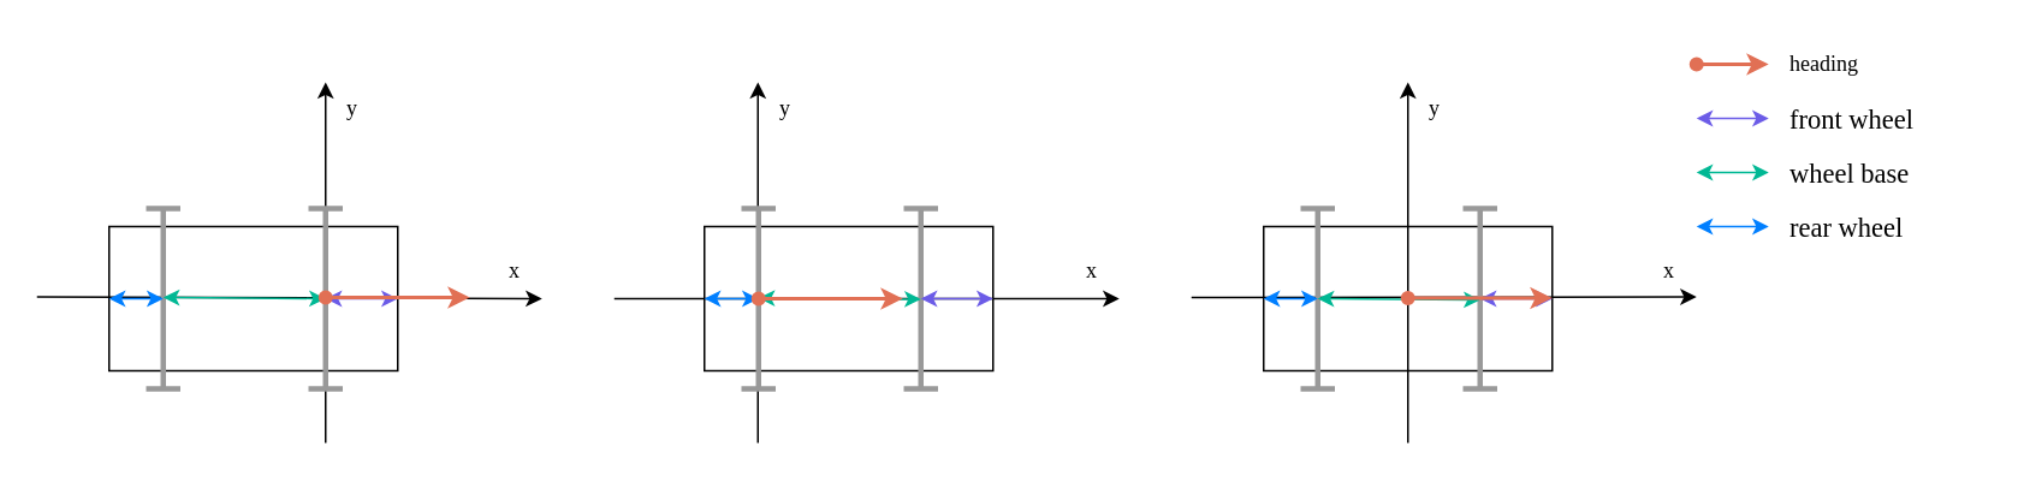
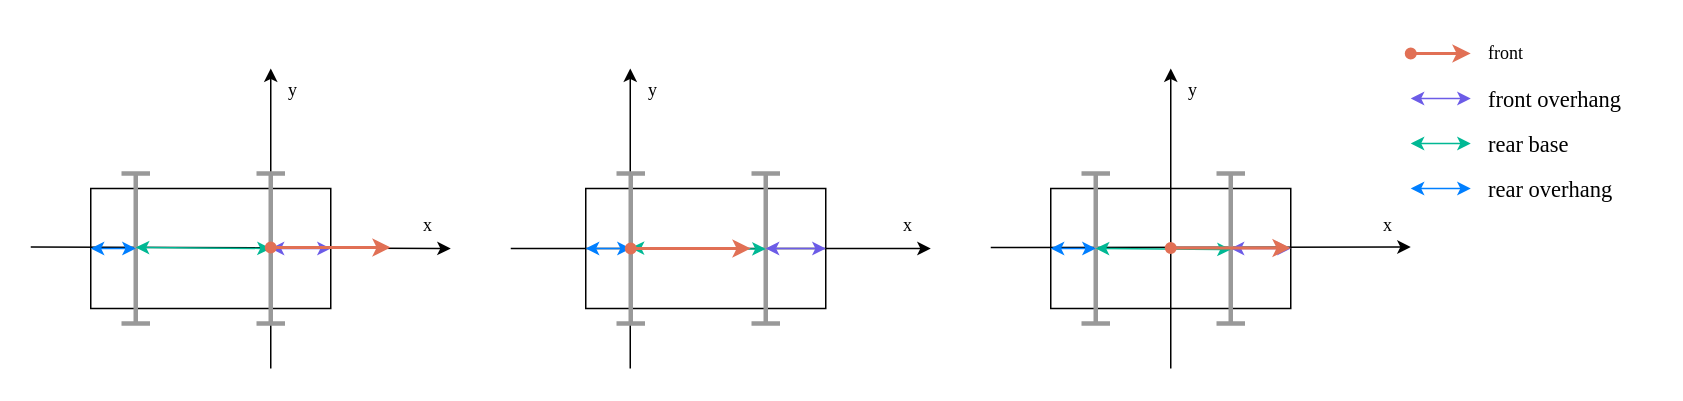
- <mxCell id="24" value="&lt;font style=&quot;font-size: 12px;&quot;&gt;heading&lt;/font&gt;" style="text;html=1;strokeColor=none;fillColor=none;align=left;verticalAlign=middle;whiteSpace=wrap;rounded=0;fontFamily=Times New Roman;fontSize=12;" vertex="1" parent="1"><mxGeometry x="990" y="20" width="60" height="30" as="geometry" /></mxCell>
+ <mxCell id="24" value="&lt;font style=&quot;font-size: 12px;&quot;&gt;front&lt;/font&gt;" style="text;html=1;strokeColor=none;fillColor=none;align=left;verticalAlign=middle;whiteSpace=wrap;rounded=0;fontFamily=Times New Roman;fontSize=12;" vertex="1" parent="1"><mxGeometry x="990" y="20" width="60" height="30" as="geometry" /></mxCell>
- <mxCell id="42" value="&lt;font style=&quot;font-size: 15px;&quot;&gt;front wheel&lt;/font&gt;" style="text;html=1;strokeColor=none;fillColor=none;align=left;verticalAlign=top;whiteSpace=wrap;rounded=0;fontFamily=Times New Roman;" vertex="1" parent="1"><mxGeometry x="990" y="50" width="110" height="30" as="geometry" /></mxCell>
+ <mxCell id="42" value="&lt;font style=&quot;font-size: 15px;&quot;&gt;front overhang&lt;/font&gt;" style="text;html=1;strokeColor=none;fillColor=none;align=left;verticalAlign=top;whiteSpace=wrap;rounded=0;fontFamily=Times New Roman;" vertex="1" parent="1"><mxGeometry x="990" y="50" width="110" height="30" as="geometry" /></mxCell>
- <mxCell id="35" value="&lt;font style=&quot;font-size: 15px;&quot;&gt;wheel base&lt;/font&gt;" style="text;html=1;strokeColor=none;fillColor=none;align=left;verticalAlign=top;whiteSpace=wrap;rounded=0;fontFamily=Times New Roman;" vertex="1" parent="1"><mxGeometry x="990" y="80" width="110" height="30" as="geometry" /></mxCell>
+ <mxCell id="35" value="&lt;font style=&quot;font-size: 15px;&quot;&gt;rear base&lt;/font&gt;" style="text;html=1;strokeColor=none;fillColor=none;align=left;verticalAlign=top;whiteSpace=wrap;rounded=0;fontFamily=Times New Roman;" vertex="1" parent="1"><mxGeometry x="990" y="80" width="110" height="30" as="geometry" /></mxCell>
- <mxCell id="29" value="&lt;font style=&quot;font-size: 15px;&quot;&gt;rear wheel&lt;/font&gt;" style="text;html=1;strokeColor=none;fillColor=none;align=left;verticalAlign=top;whiteSpace=wrap;rounded=0;fontFamily=Times New Roman;" vertex="1" parent="1"><mxGeometry x="990" y="110" width="110" height="30" as="geometry" /></mxCell>
+ <mxCell id="29" value="&lt;font style=&quot;font-size: 15px;&quot;&gt;rear overhang&lt;/font&gt;" style="text;html=1;strokeColor=none;fillColor=none;align=left;verticalAlign=top;whiteSpace=wrap;rounded=0;fontFamily=Times New Roman;" vertex="1" parent="1"><mxGeometry x="990" y="110" width="110" height="30" as="geometry" /></mxCell>
